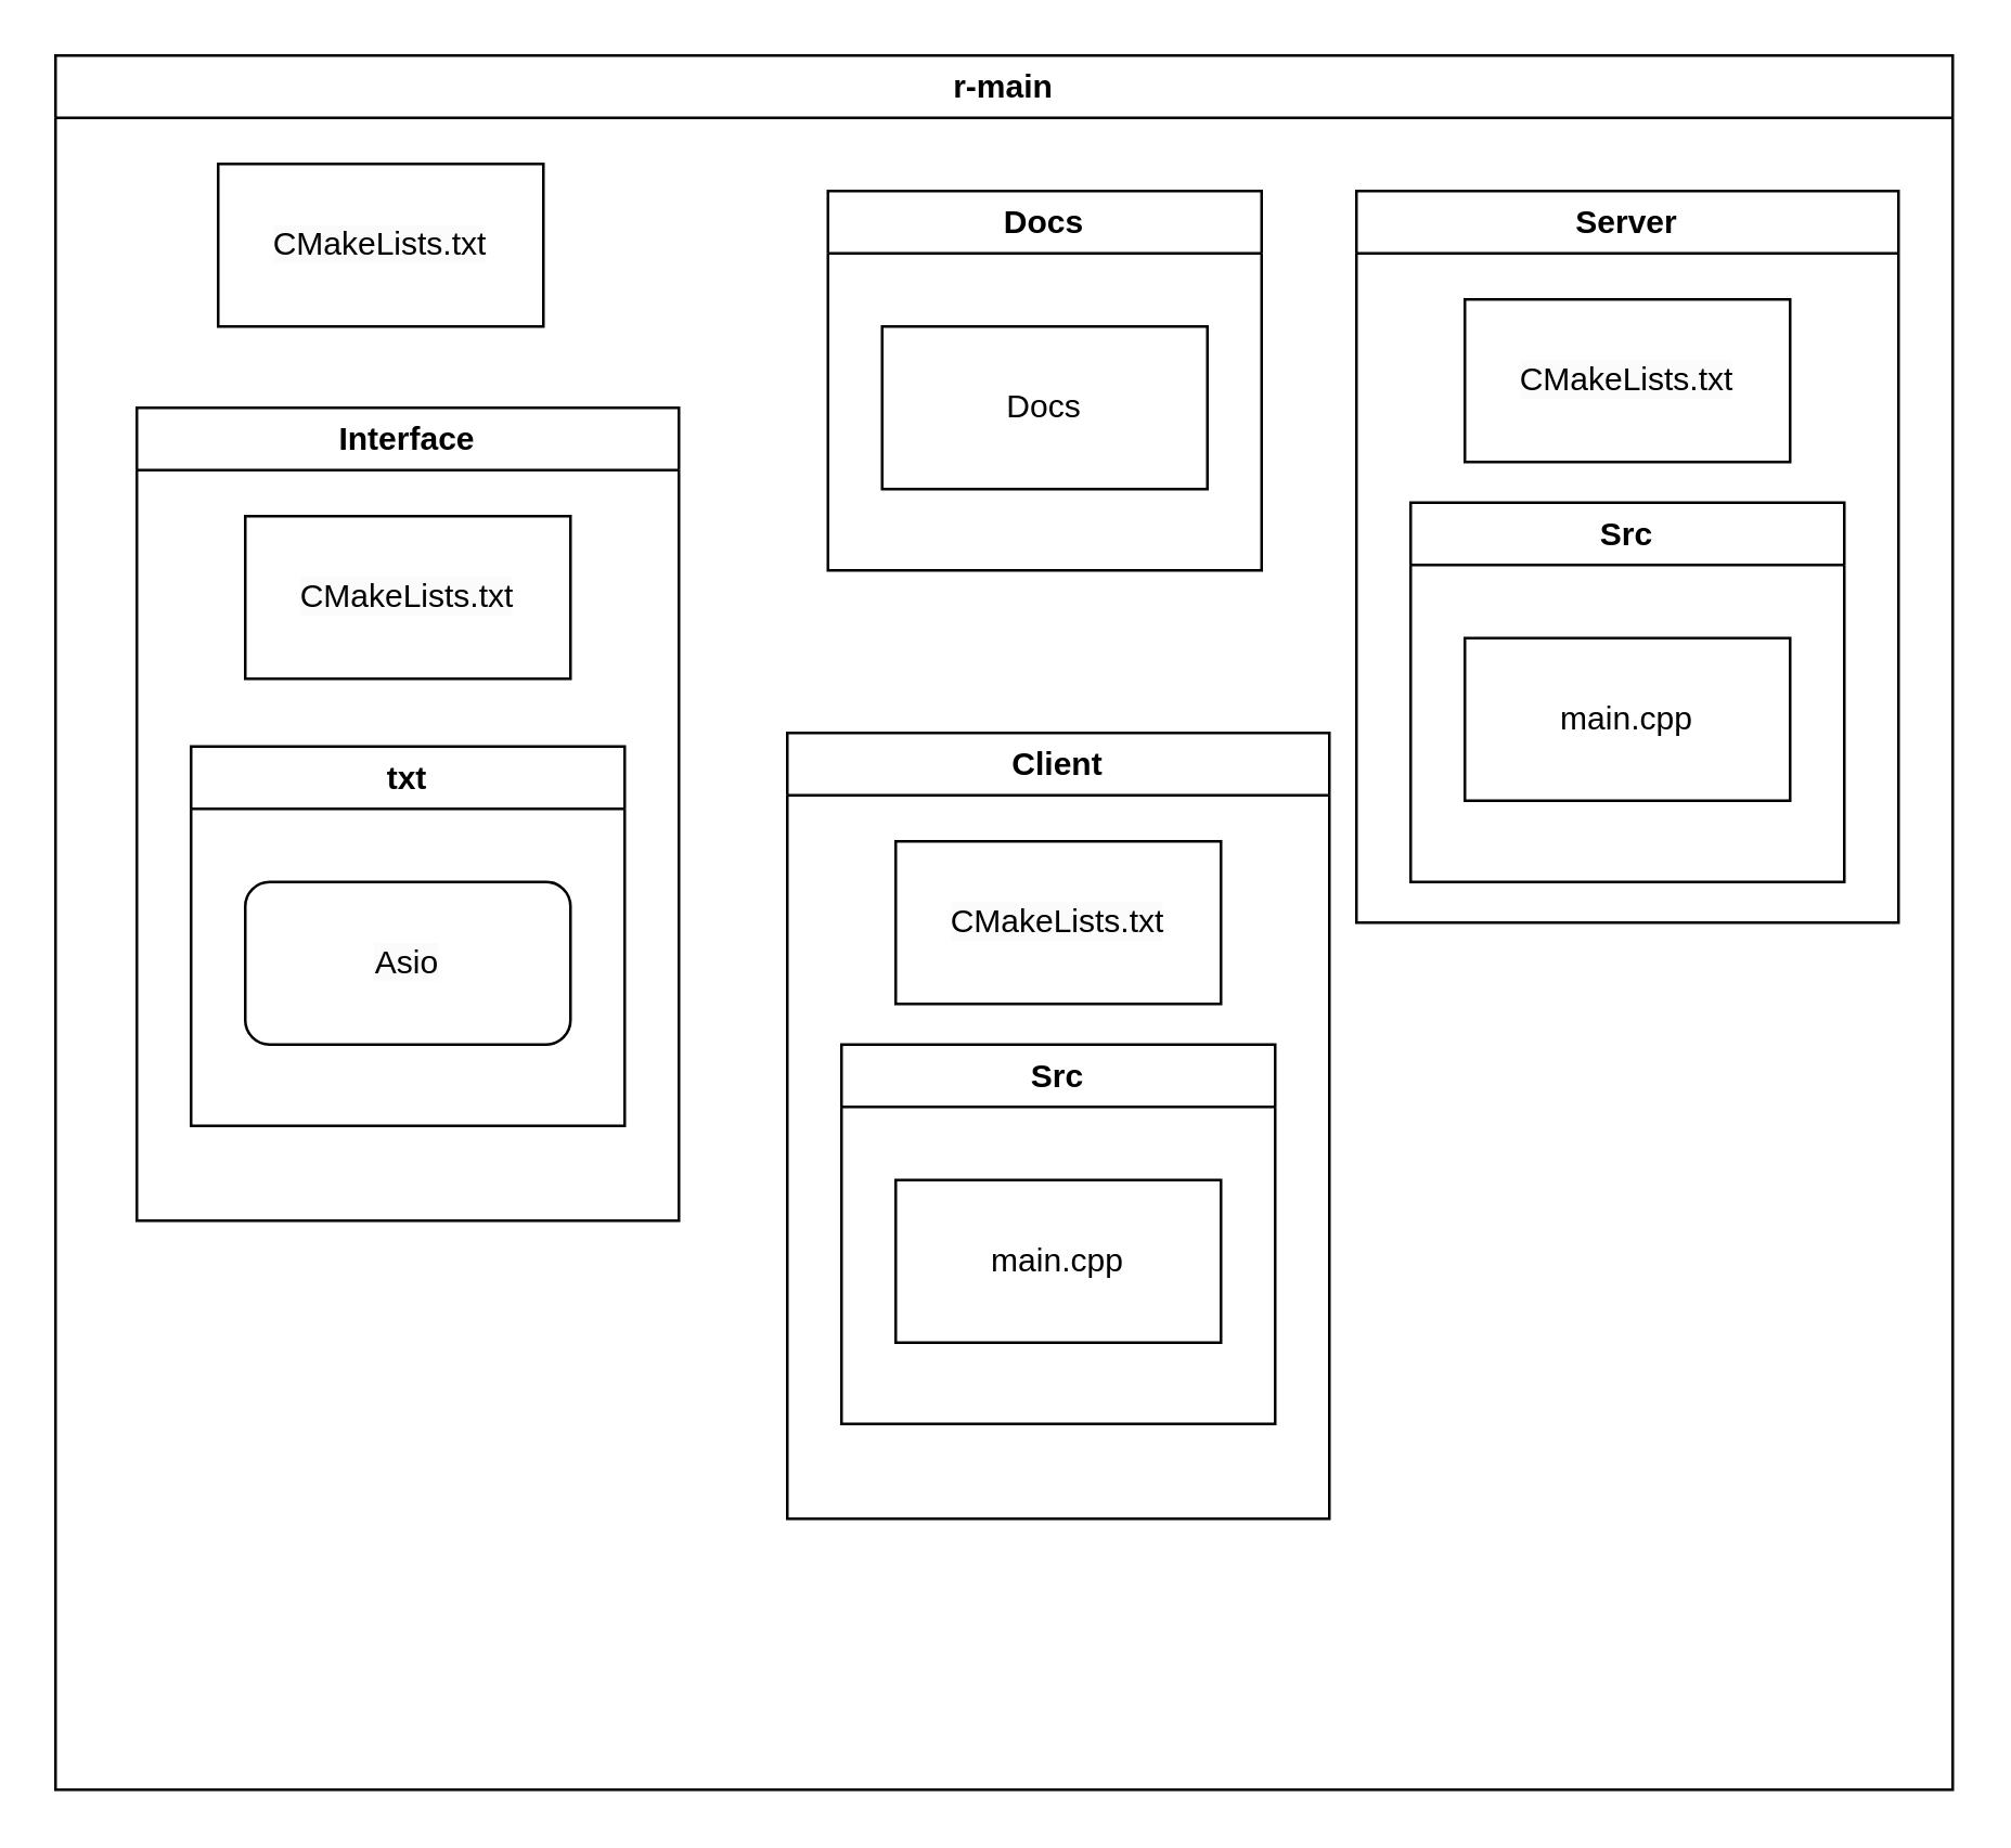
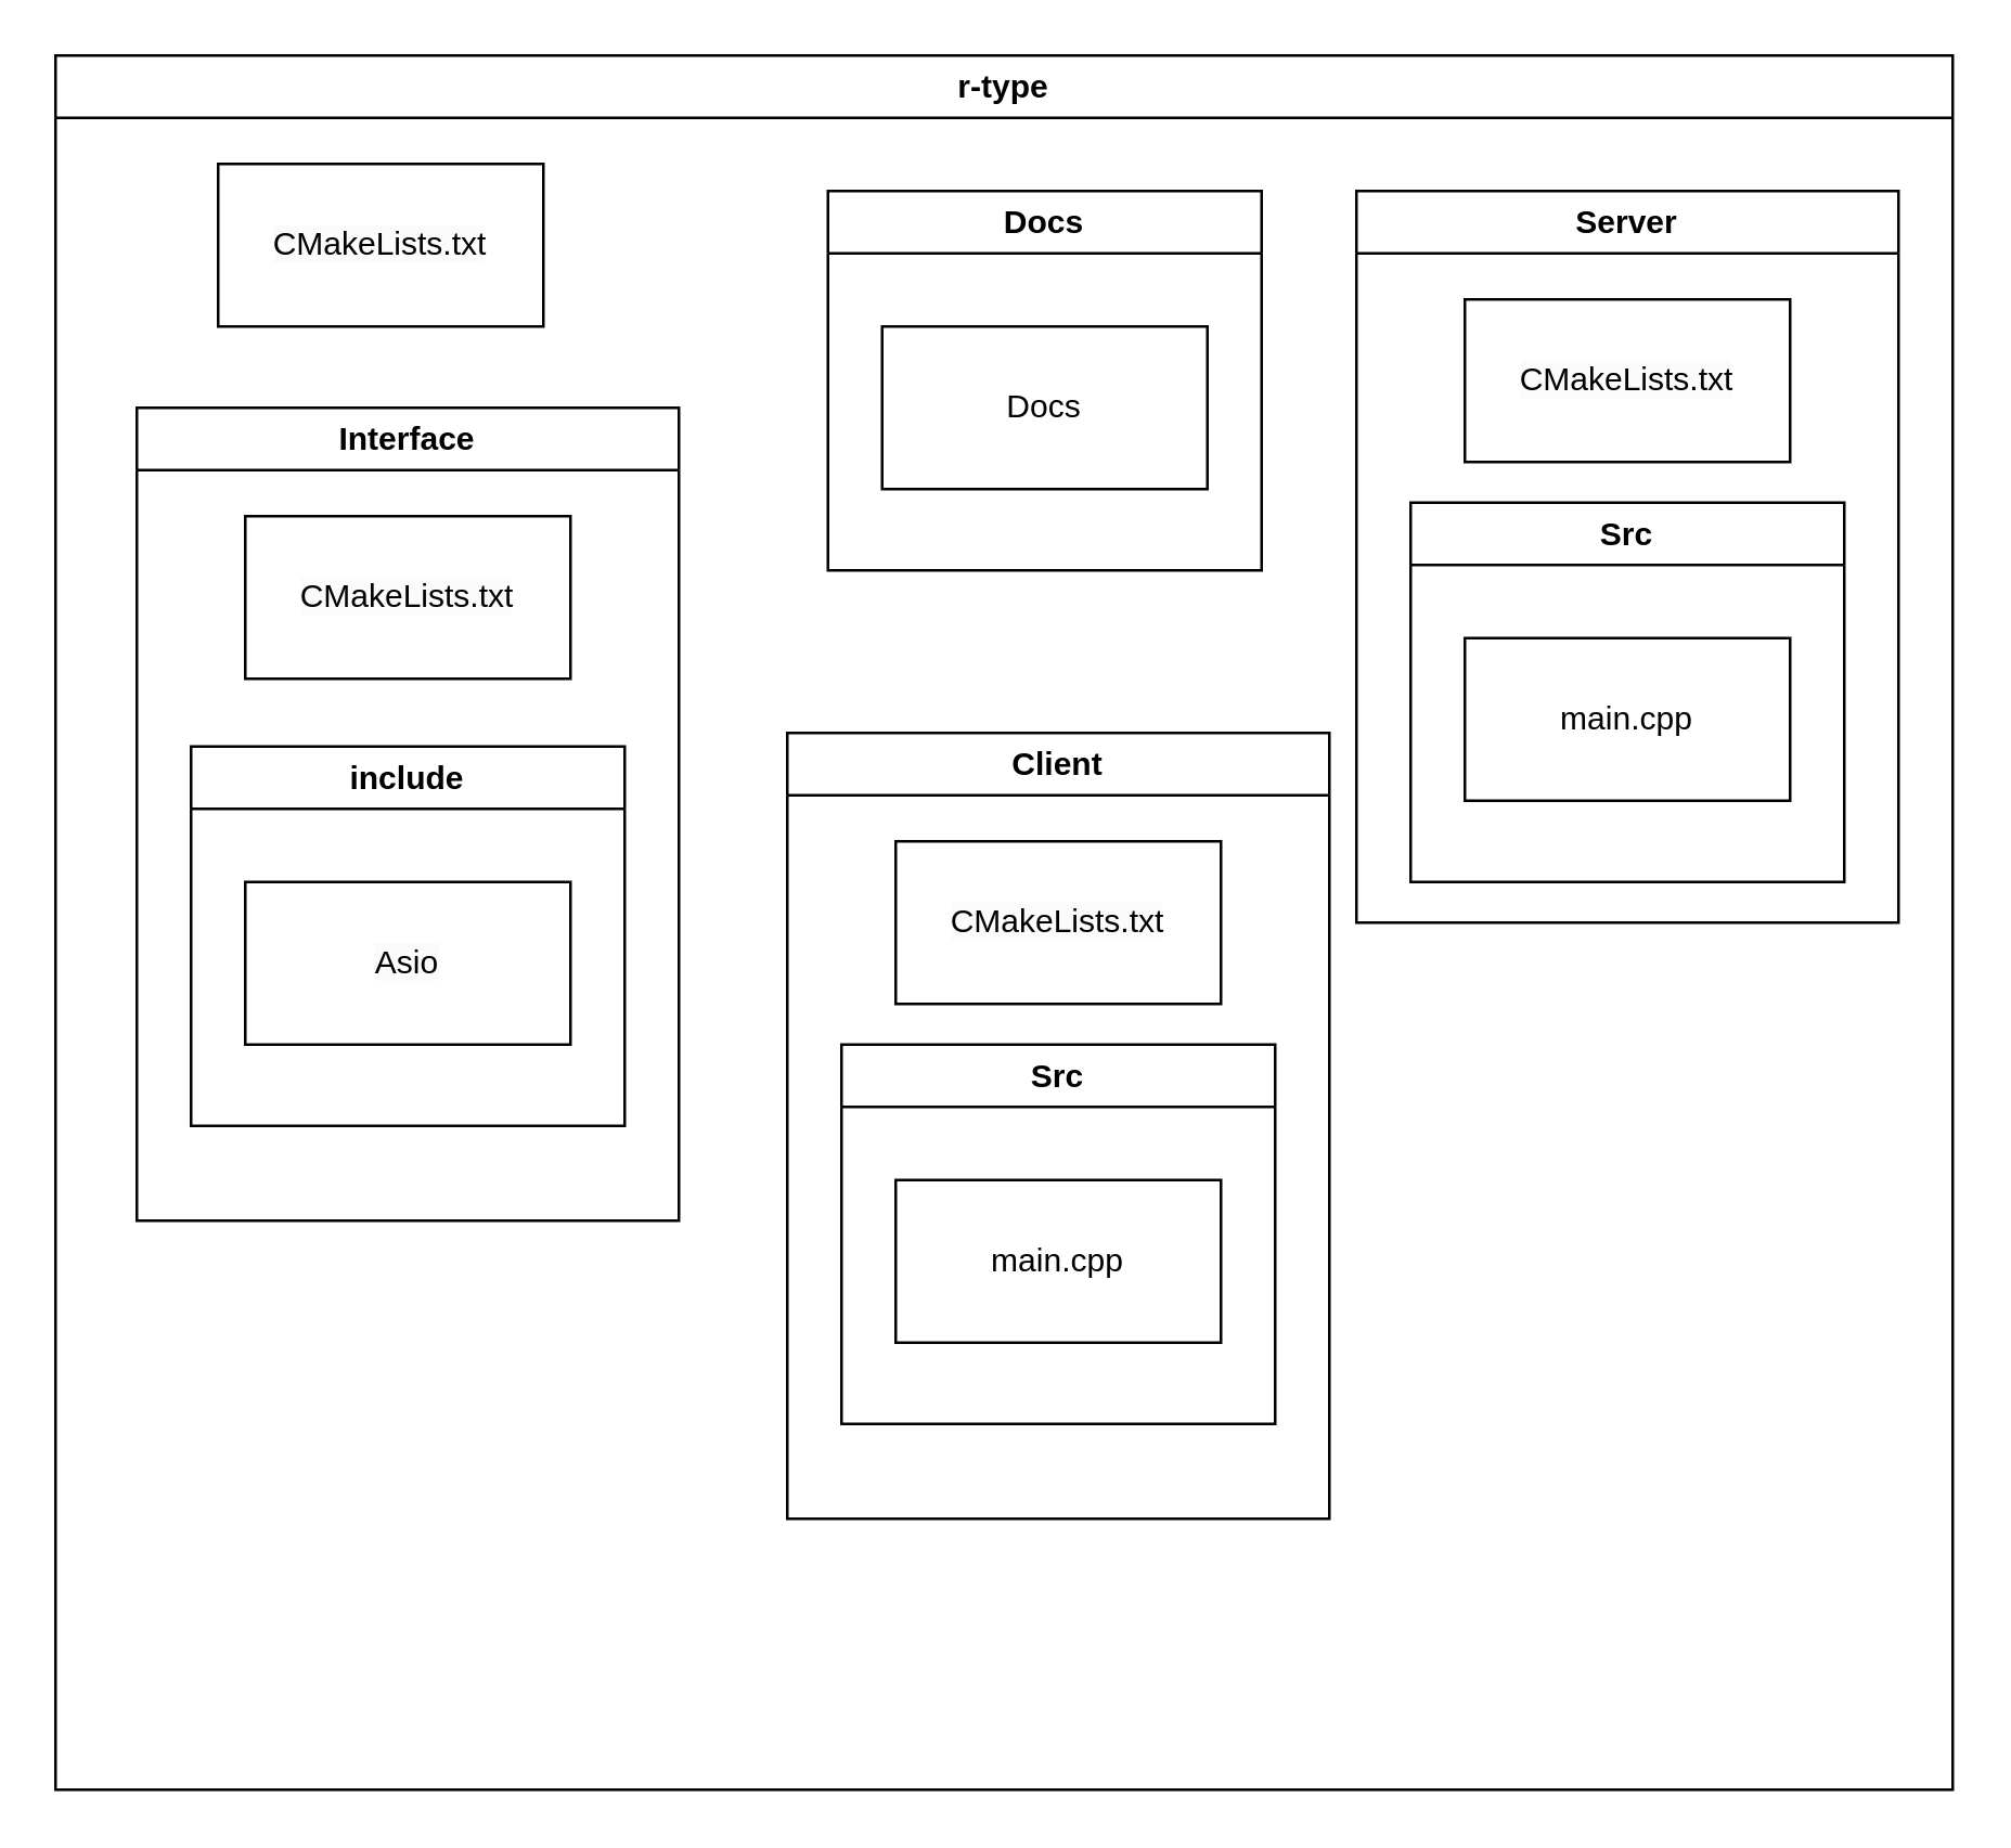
- <mxCell id="2" value="r-main" style="swimlane;whiteSpace=wrap;html=1;gradientColor=none;labelBackgroundColor=none;" parent="1" vertex="1"><mxGeometry x="20" y="20" width="700" height="640" as="geometry" /></mxCell>
+ <mxCell id="2" value="r-type" style="swimlane;whiteSpace=wrap;html=1;gradientColor=none;labelBackgroundColor=none;" parent="1" vertex="1"><mxGeometry x="20" y="20" width="700" height="640" as="geometry" /></mxCell>
- <mxCell id="14" value="txt" style="swimlane;whiteSpace=wrap;html=1;gradientColor=none;labelBackgroundColor=none;" vertex="1" parent="13"><mxGeometry x="20" y="125" width="160" height="140" as="geometry" /></mxCell>
+ <mxCell id="14" value="include" style="swimlane;whiteSpace=wrap;html=1;gradientColor=none;labelBackgroundColor=none;" vertex="1" parent="13"><mxGeometry x="20" y="125" width="160" height="140" as="geometry" /></mxCell>
- <mxCell id="15" value="&lt;span style=&quot;color: rgb(0, 0, 0); font-family: Helvetica; font-size: 12px; font-style: normal; font-variant-ligatures: normal; font-variant-caps: normal; font-weight: 400; letter-spacing: normal; orphans: 2; text-align: center; text-indent: 0px; text-transform: none; widows: 2; word-spacing: 0px; -webkit-text-stroke-width: 0px; background-color: rgb(251, 251, 251); text-decoration-thickness: initial; text-decoration-style: initial; text-decoration-color: initial; float: none; display: inline !important;&quot;&gt;Asio&lt;/span&gt;" style="whiteSpace=wrap;html=1;labelBackgroundColor=none;gradientColor=none;rounded=1;" vertex="1" parent="14"><mxGeometry x="20" y="50" width="120" height="60" as="geometry" /></mxCell>
+ <mxCell id="15" value="&lt;span style=&quot;color: rgb(0, 0, 0); font-family: Helvetica; font-size: 12px; font-style: normal; font-variant-ligatures: normal; font-variant-caps: normal; font-weight: 400; letter-spacing: normal; orphans: 2; text-align: center; text-indent: 0px; text-transform: none; widows: 2; word-spacing: 0px; -webkit-text-stroke-width: 0px; background-color: rgb(251, 251, 251); text-decoration-thickness: initial; text-decoration-style: initial; text-decoration-color: initial; float: none; display: inline !important;&quot;&gt;Asio&lt;/span&gt;" style="rounded=0;whiteSpace=wrap;html=1;labelBackgroundColor=none;gradientColor=none;" vertex="1" parent="14"><mxGeometry x="20" y="50" width="120" height="60" as="geometry" /></mxCell>
